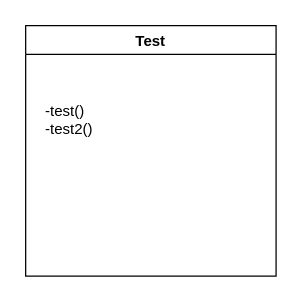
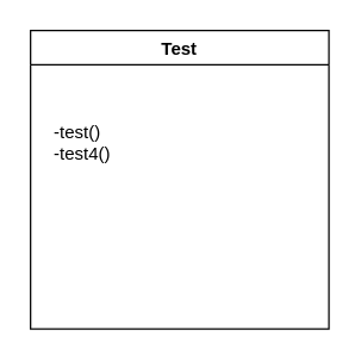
- <mxCell id="3" value="-test()&#10;-test2()" style="text;strokeColor=none;fillColor=none;align=left;verticalAlign=middle;spacingLeft=4;spacingRight=4;overflow=hidden;points=[[0,0.5],[1,0.5]];portConstraint=eastwest;rotatable=0;" vertex="1" parent="2"><mxGeometry x="10" y="60" width="80" height="30" as="geometry" /></mxCell>
+ <mxCell id="3" value="-test()&#10;-test4()" style="text;strokeColor=none;fillColor=none;align=left;verticalAlign=middle;spacingLeft=4;spacingRight=4;overflow=hidden;points=[[0,0.5],[1,0.5]];portConstraint=eastwest;rotatable=0;" vertex="1" parent="2"><mxGeometry x="10" y="60" width="80" height="30" as="geometry" /></mxCell>
